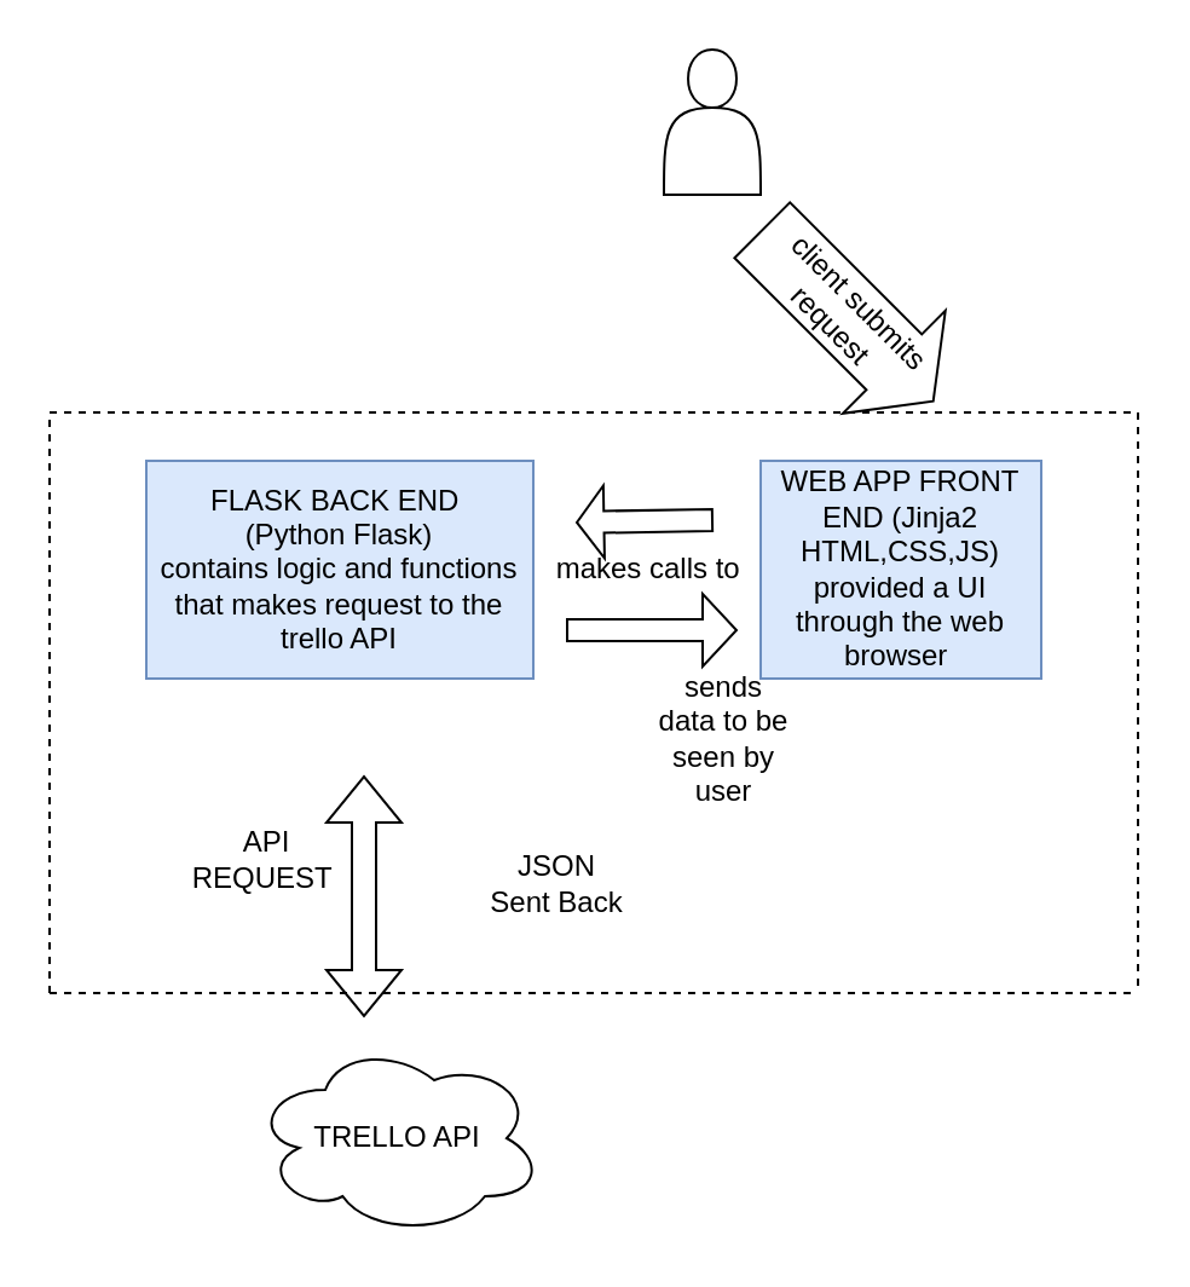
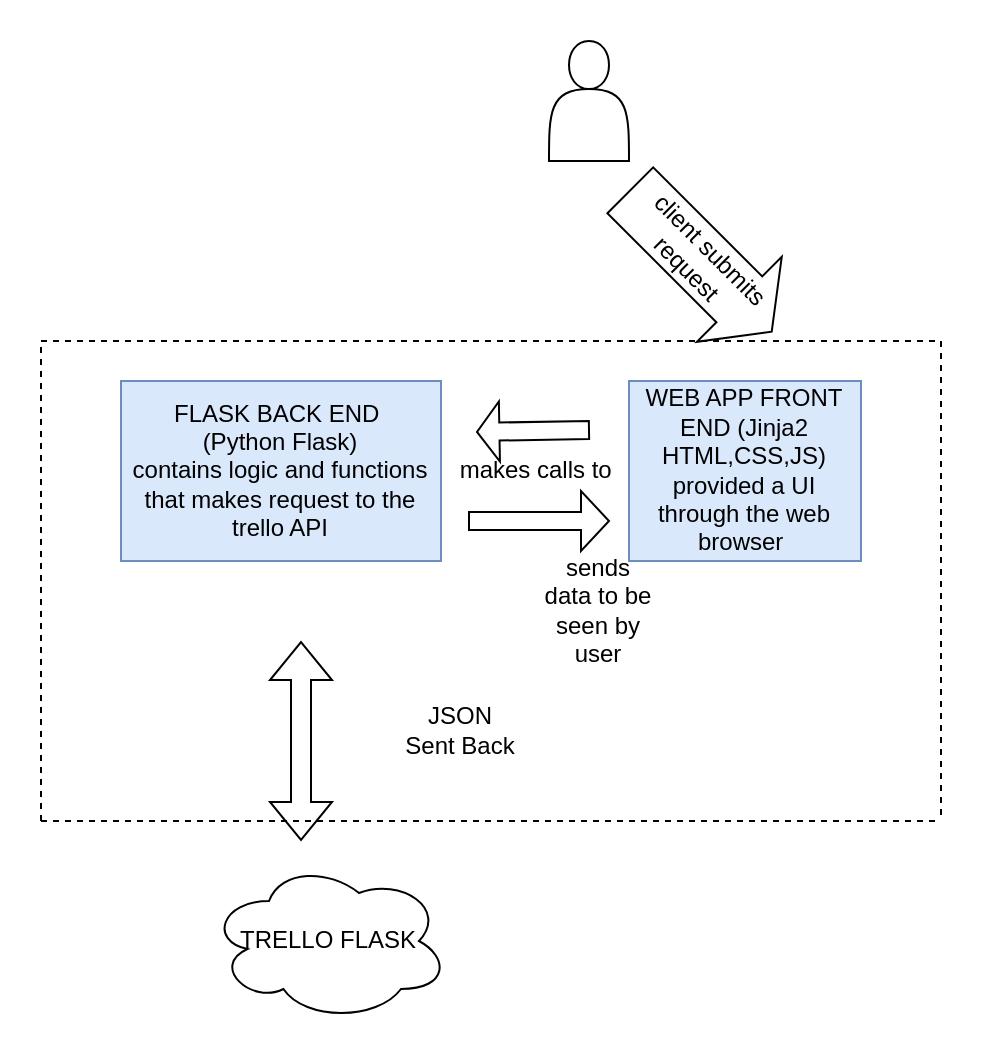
- <mxCell id="16" value="API REQUEST&amp;nbsp;" style="text;html=1;strokeColor=none;fillColor=none;align=center;verticalAlign=middle;whiteSpace=wrap;rounded=0;" vertex="1" parent="1"><mxGeometry x="80" y="340" width="60" height="30" as="geometry" /></mxCell>
- <mxCell id="14" value="TRELLO API" style="ellipse;shape=cloud;whiteSpace=wrap;html=1;" vertex="1" parent="1"><mxGeometry x="104" y="430" width="120" height="80" as="geometry" /></mxCell>
+ <mxCell id="14" value="TRELLO FLASK" style="ellipse;shape=cloud;whiteSpace=wrap;html=1;" vertex="1" parent="1"><mxGeometry x="104" y="430" width="120" height="80" as="geometry" /></mxCell>
